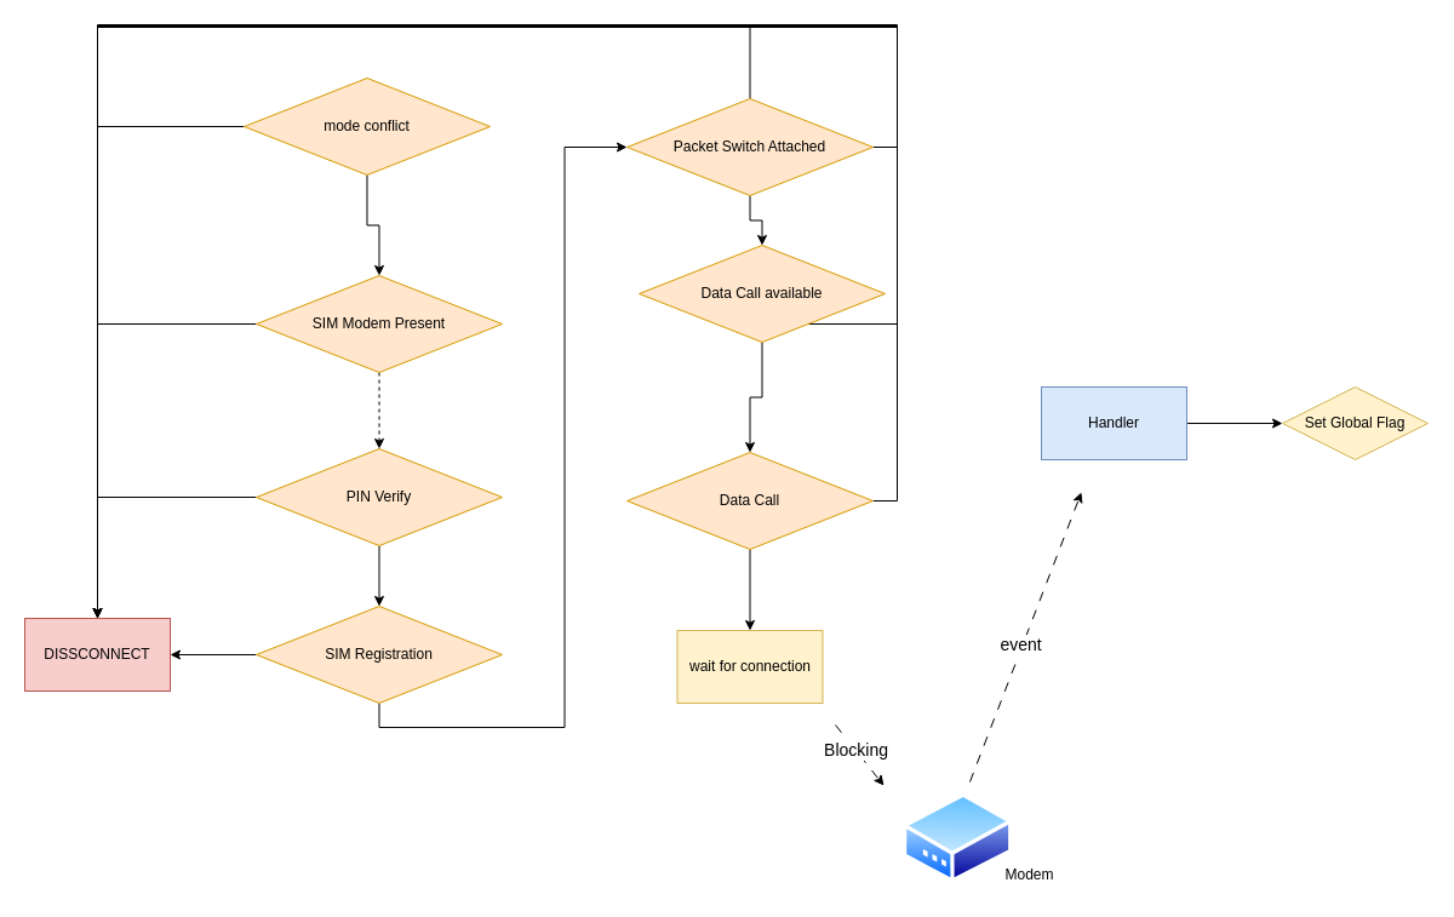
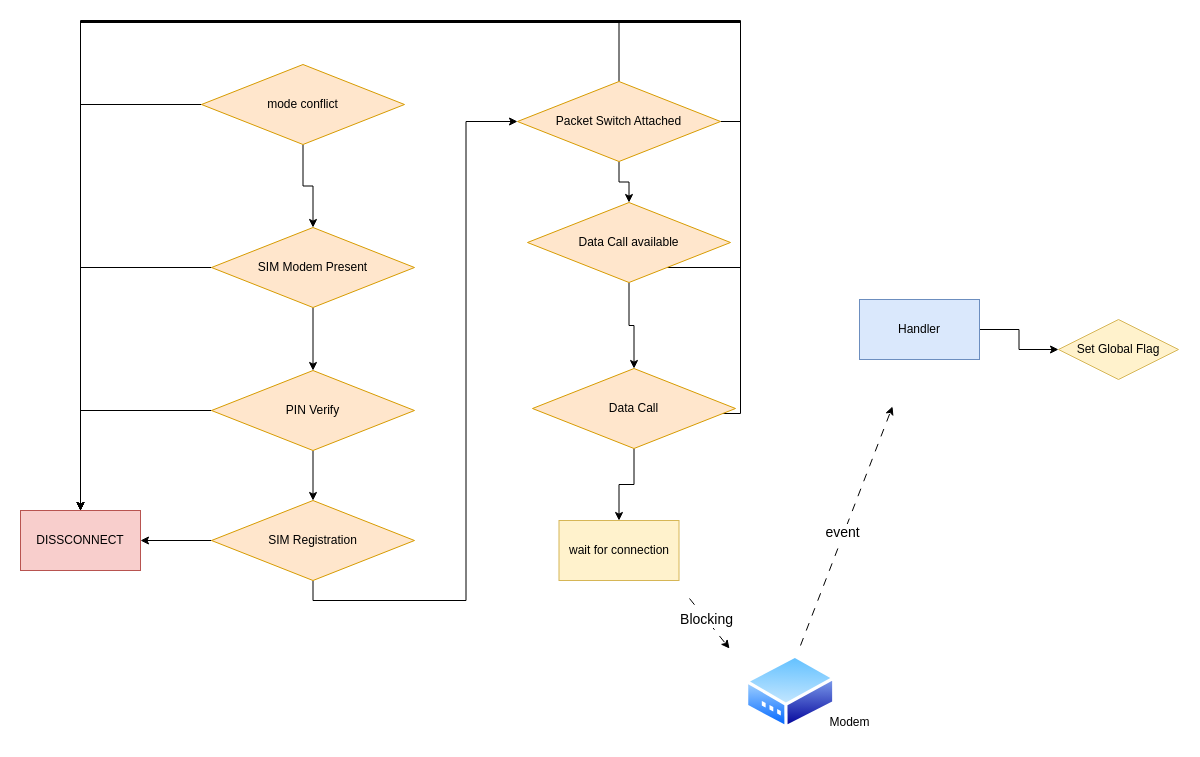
- <mxCell id="5" style="edgeStyle=orthogonalEdgeStyle;rounded=0;orthogonalLoop=1;jettySize=auto;html=1;dashed=1;" parent="1" source="7" target="10" edge="1"><mxGeometry relative="1" as="geometry" /></mxCell>
+ <mxCell id="5" style="edgeStyle=orthogonalEdgeStyle;rounded=0;orthogonalLoop=1;jettySize=auto;html=1;" parent="1" source="7" target="10" edge="1"><mxGeometry relative="1" as="geometry" /></mxCell>
- <mxCell id="26" value="Handler" style="rounded=0;whiteSpace=wrap;html=1;fillColor=#dae8fc;strokeColor=#6c8ebf;" parent="1" vertex="1"><mxGeometry x="859" y="319" width="120" height="60" as="geometry" /></mxCell>
+ <mxCell id="26" value="Handler" style="rounded=0;whiteSpace=wrap;html=1;fillColor=#dae8fc;strokeColor=#6c8ebf;" parent="1" vertex="1"><mxGeometry x="859" y="299" width="120" height="60" as="geometry" /></mxCell>
- <mxCell id="23" value="Data Call" style="rhombus;whiteSpace=wrap;html=1;fillColor=#ffe6cc;strokeColor=#d79b00;" parent="1" vertex="1"><mxGeometry x="517" y="373" width="203" height="80" as="geometry" /></mxCell>
+ <mxCell id="23" value="Data Call" style="rhombus;whiteSpace=wrap;html=1;fillColor=#ffe6cc;strokeColor=#d79b00;" parent="1" vertex="1"><mxGeometry x="532" y="368" width="203" height="80" as="geometry" /></mxCell>
